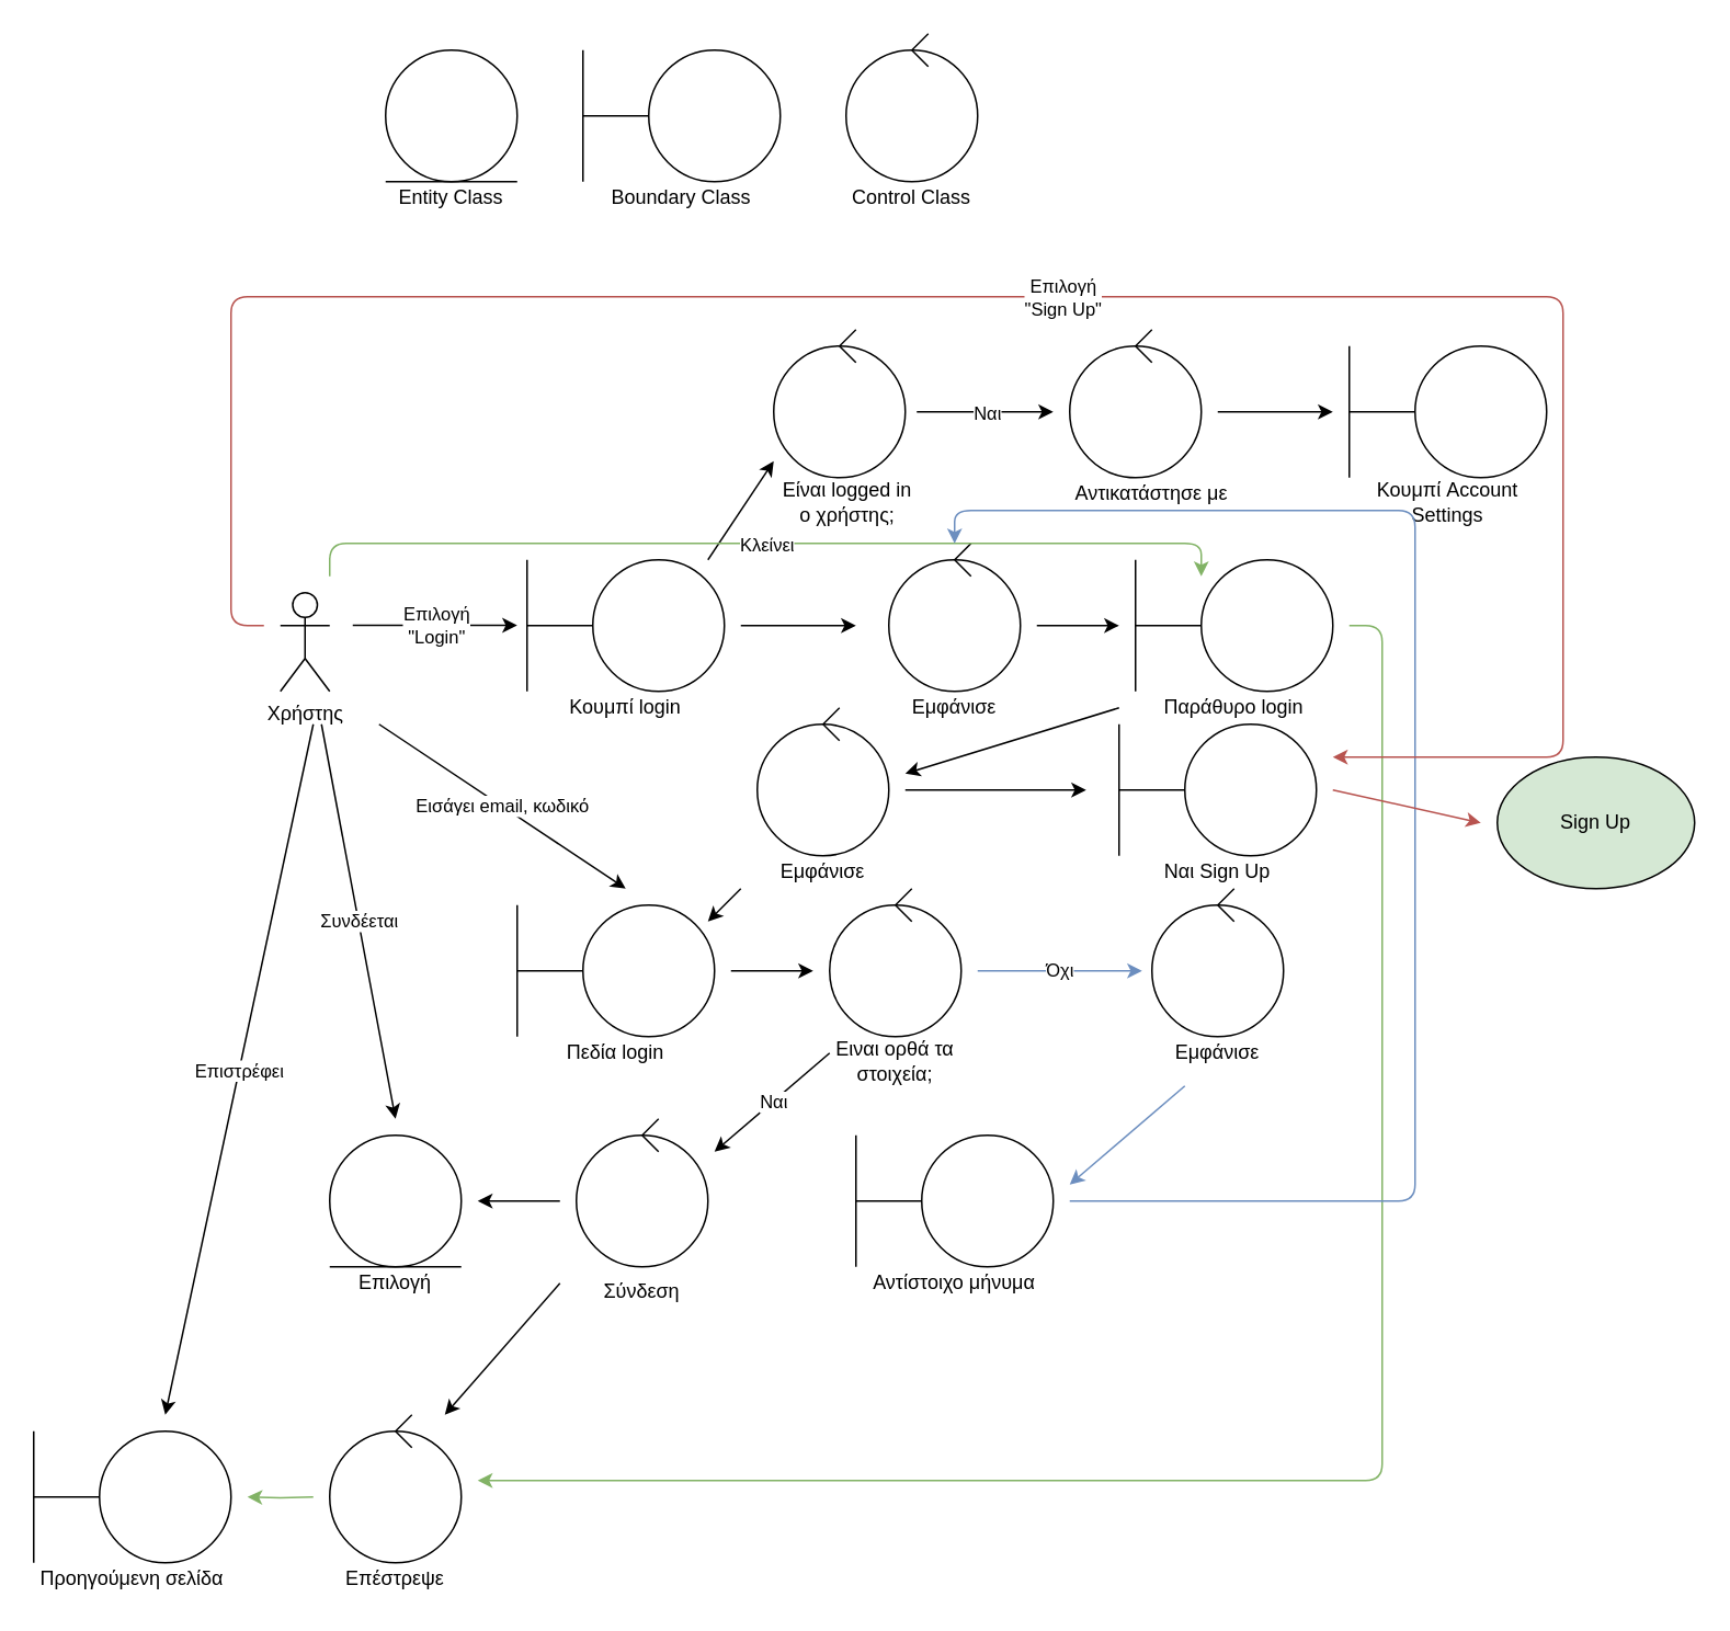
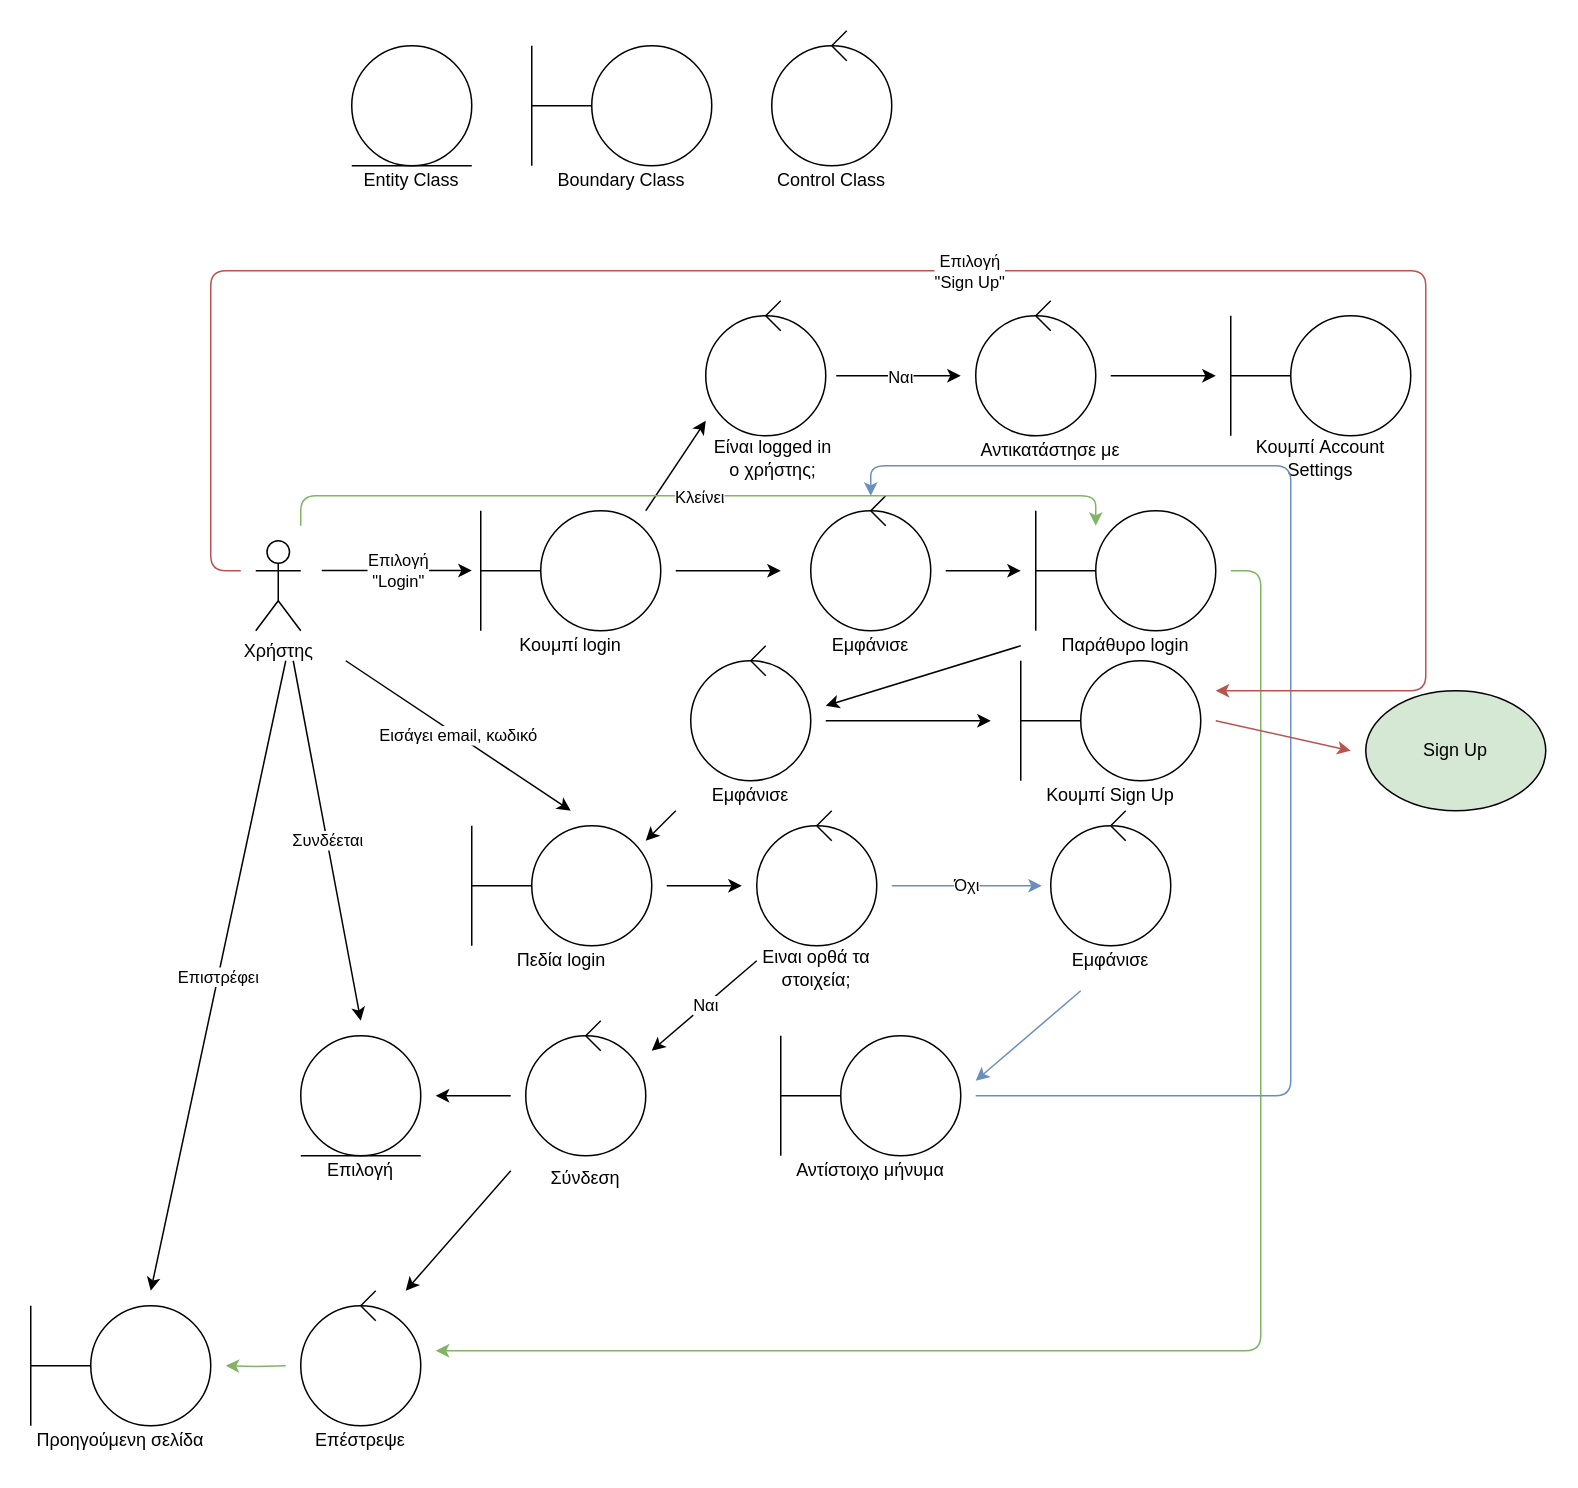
- <mxCell id="107" value="Ναι Sign Up" style="text;html=1;strokeColor=none;fillColor=none;align=center;verticalAlign=middle;whiteSpace=wrap;rounded=0;" parent="104" vertex="1"><mxGeometry y="80" width="120" height="20" as="geometry" /></mxCell>
+ <mxCell id="107" value="Κουμπί Sign Up" style="text;html=1;strokeColor=none;fillColor=none;align=center;verticalAlign=middle;whiteSpace=wrap;rounded=0;" parent="104" vertex="1"><mxGeometry y="80" width="120" height="20" as="geometry" /></mxCell>
